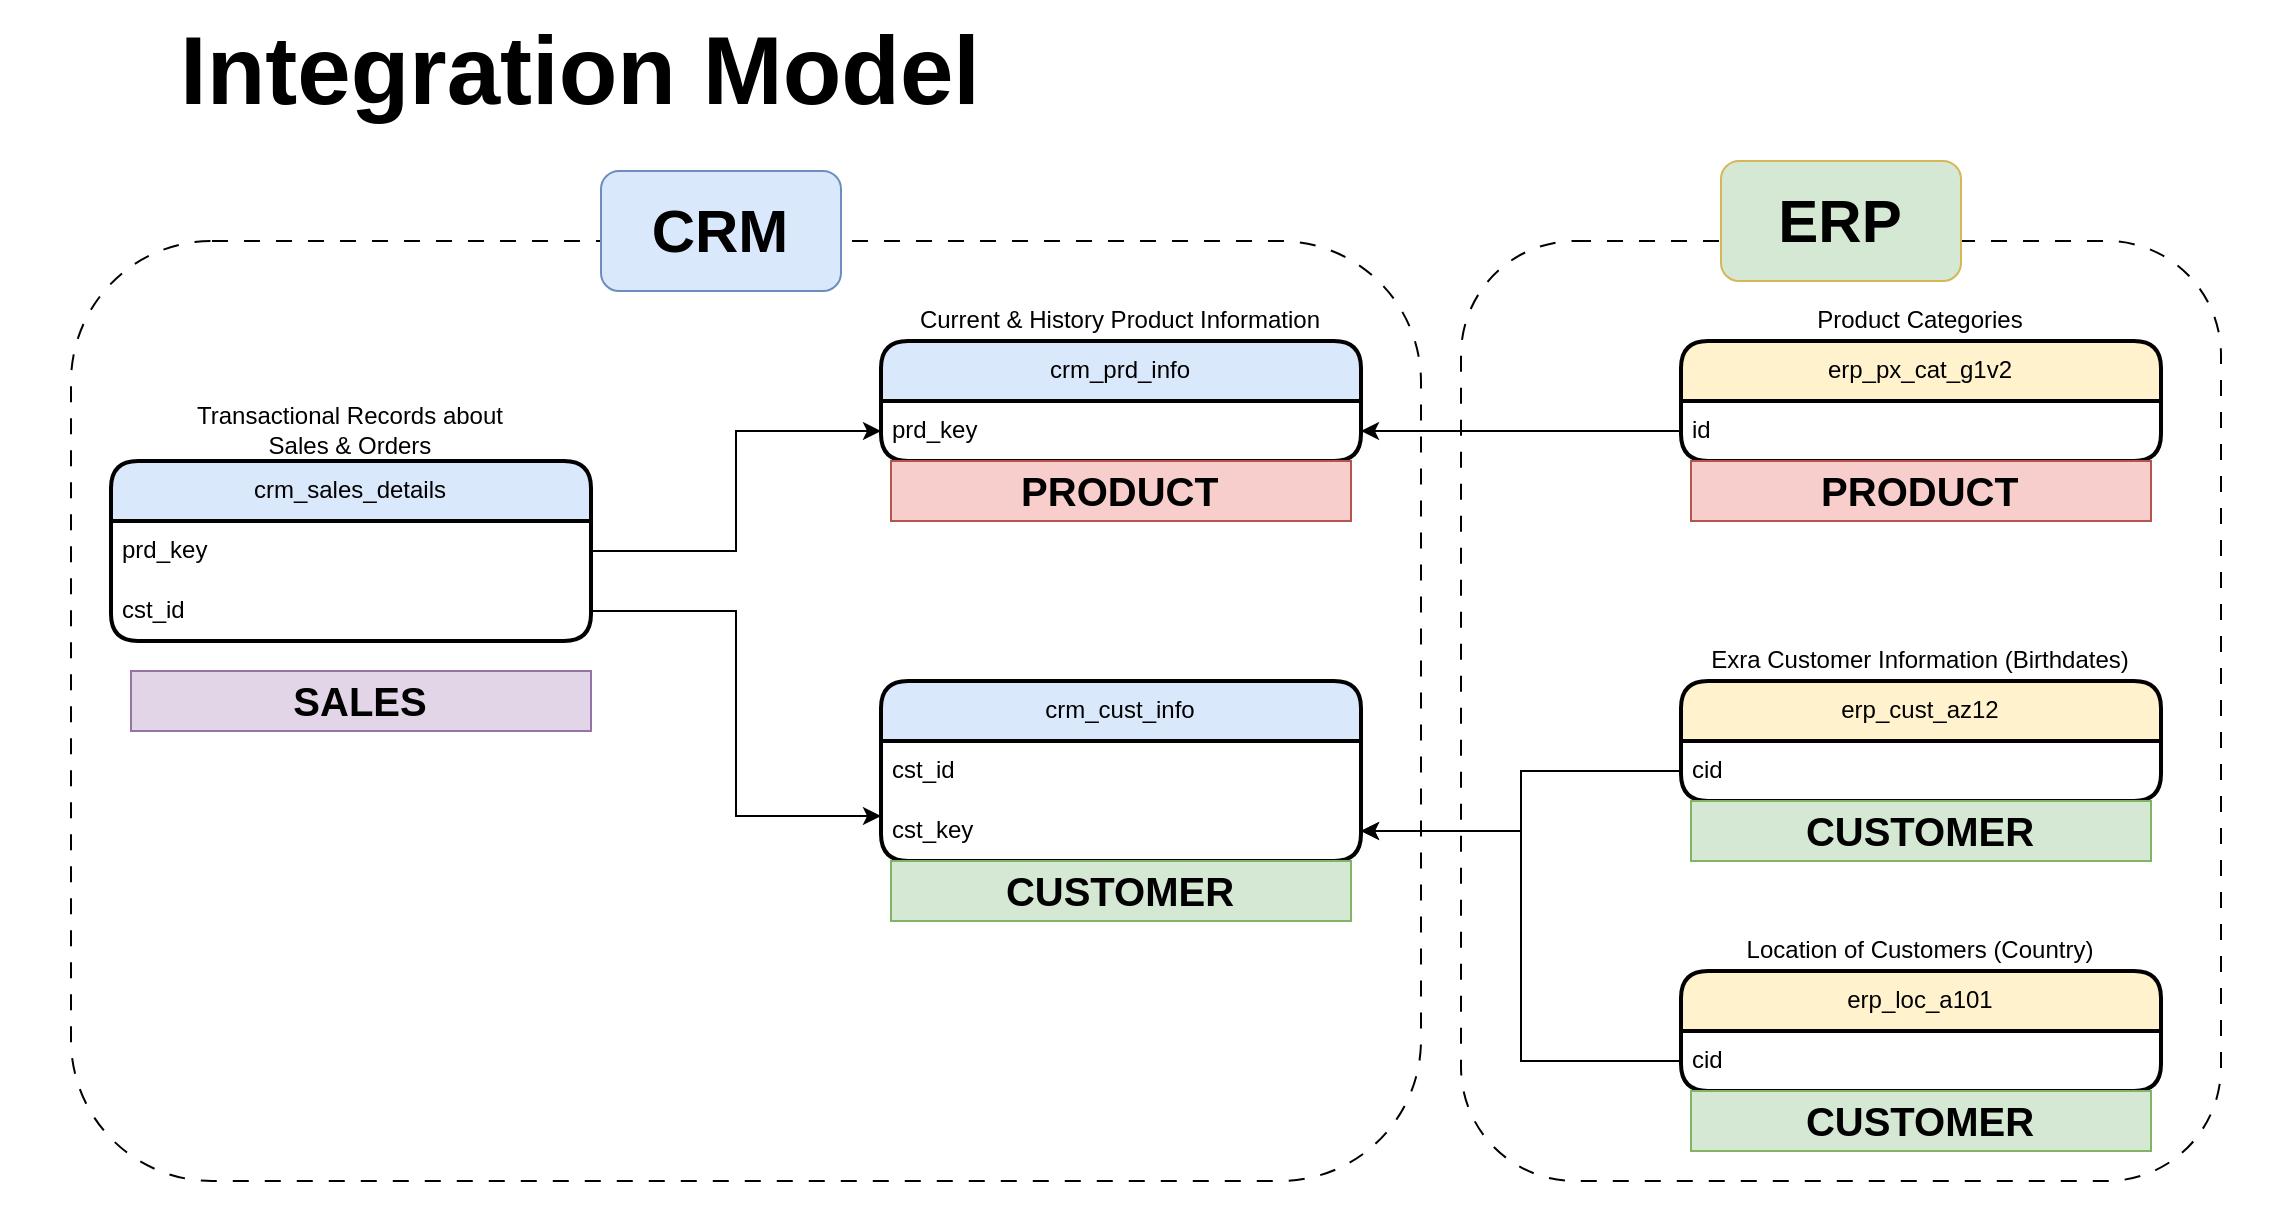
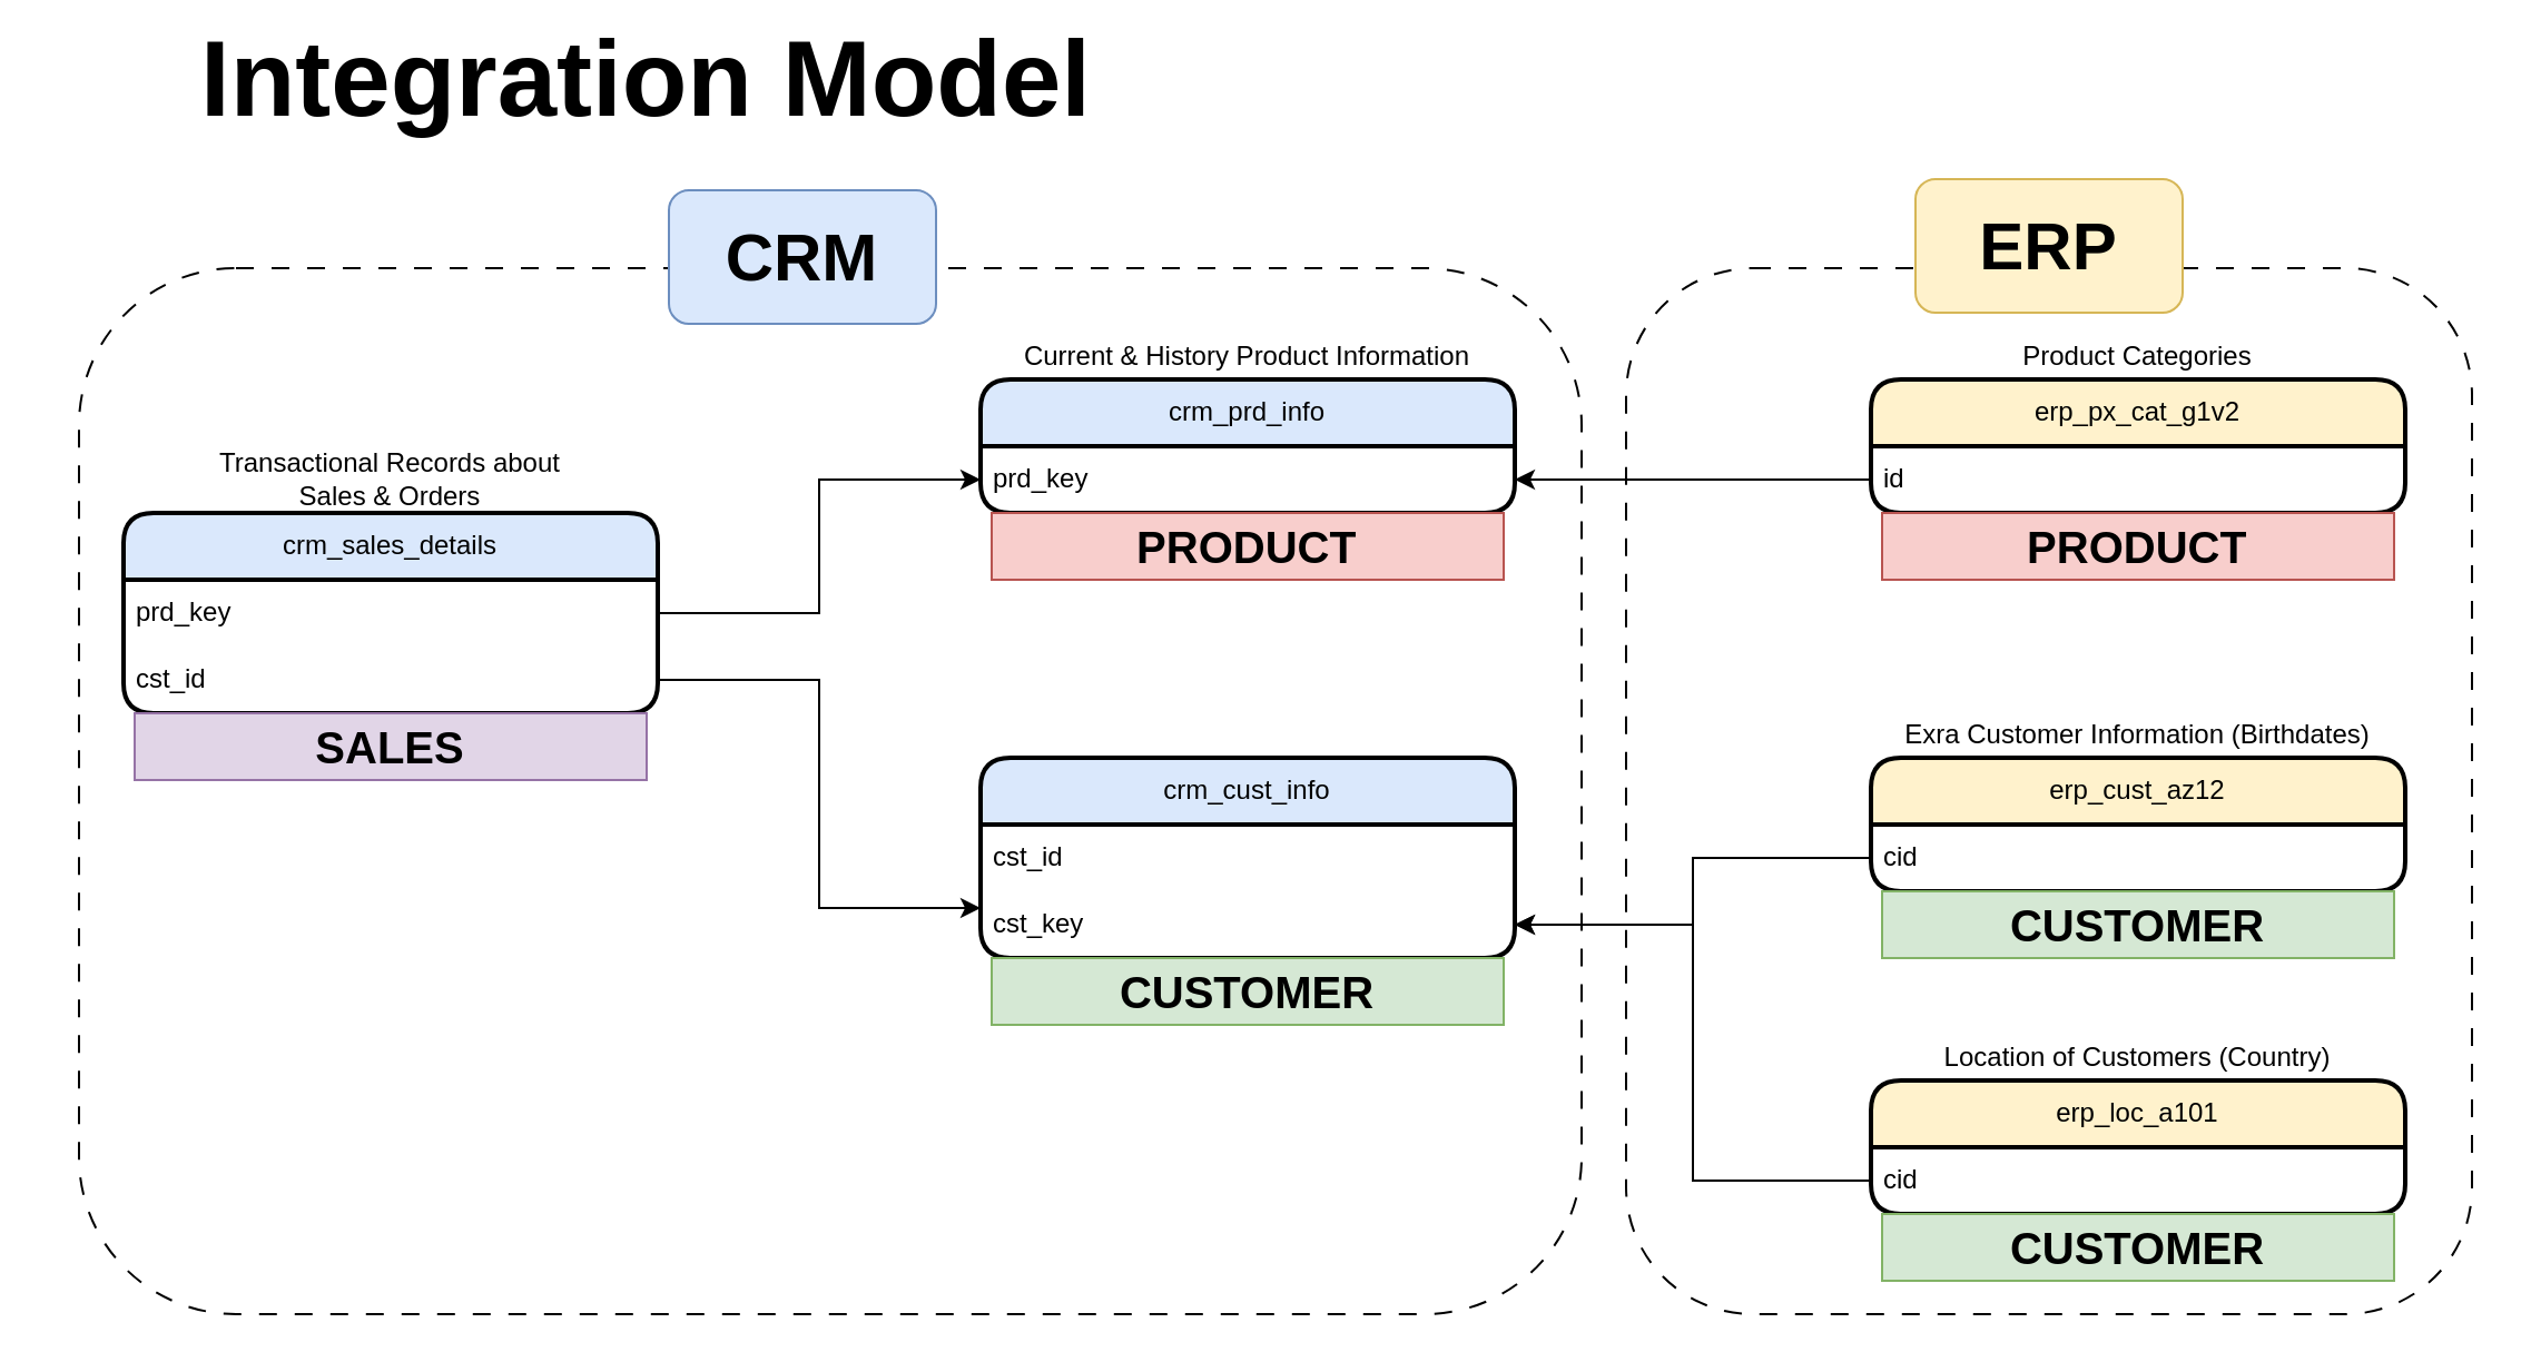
- <mxCell id="27" value="&lt;font style=&quot;font-size: 30px;&quot;&gt;&lt;b&gt;ERP&lt;/b&gt;&lt;/font&gt;" style="rounded=1;whiteSpace=wrap;html=1;fillColor=#d5e8d4;strokeColor=#d6b656;" vertex="1" parent="1"><mxGeometry x="860" y="80" width="120" height="60" as="geometry" /></mxCell>
+ <mxCell id="27" value="&lt;font style=&quot;font-size: 30px;&quot;&gt;&lt;b&gt;ERP&lt;/b&gt;&lt;/font&gt;" style="rounded=1;whiteSpace=wrap;html=1;fillColor=#fff2cc;strokeColor=#d6b656;" vertex="1" parent="1"><mxGeometry x="860" y="80" width="120" height="60" as="geometry" /></mxCell>
- <mxCell id="36" value="&lt;span style=&quot;font-size: 20px;&quot;&gt;&lt;b&gt;SALES&lt;/b&gt;&lt;/span&gt;" style="text;html=1;strokeColor=#9673a6;fillColor=#e1d5e7;align=center;verticalAlign=middle;whiteSpace=wrap;overflow=hidden;" vertex="1" parent="1"><mxGeometry x="65" y="335" width="230" height="30" as="geometry" /></mxCell>
+ <mxCell id="36" value="&lt;span style=&quot;font-size: 20px;&quot;&gt;&lt;b&gt;SALES&lt;/b&gt;&lt;/span&gt;" style="text;html=1;strokeColor=#9673a6;fillColor=#e1d5e7;align=center;verticalAlign=middle;whiteSpace=wrap;overflow=hidden;" vertex="1" parent="1"><mxGeometry x="60" y="320" width="230" height="30" as="geometry" /></mxCell>
